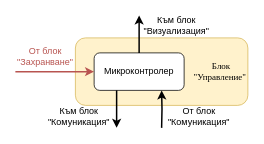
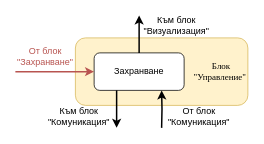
- <mxCell id="3" value="Микроконтролер" style="rounded=1;whiteSpace=wrap;html=1;" parent="1" vertex="1"><mxGeometry x="125" y="70" width="120" height="50" as="geometry" /></mxCell>
+ <mxCell id="3" value="Захранване" style="rounded=1;whiteSpace=wrap;html=1;" parent="1" vertex="1"><mxGeometry x="125" y="70" width="120" height="50" as="geometry" /></mxCell>
